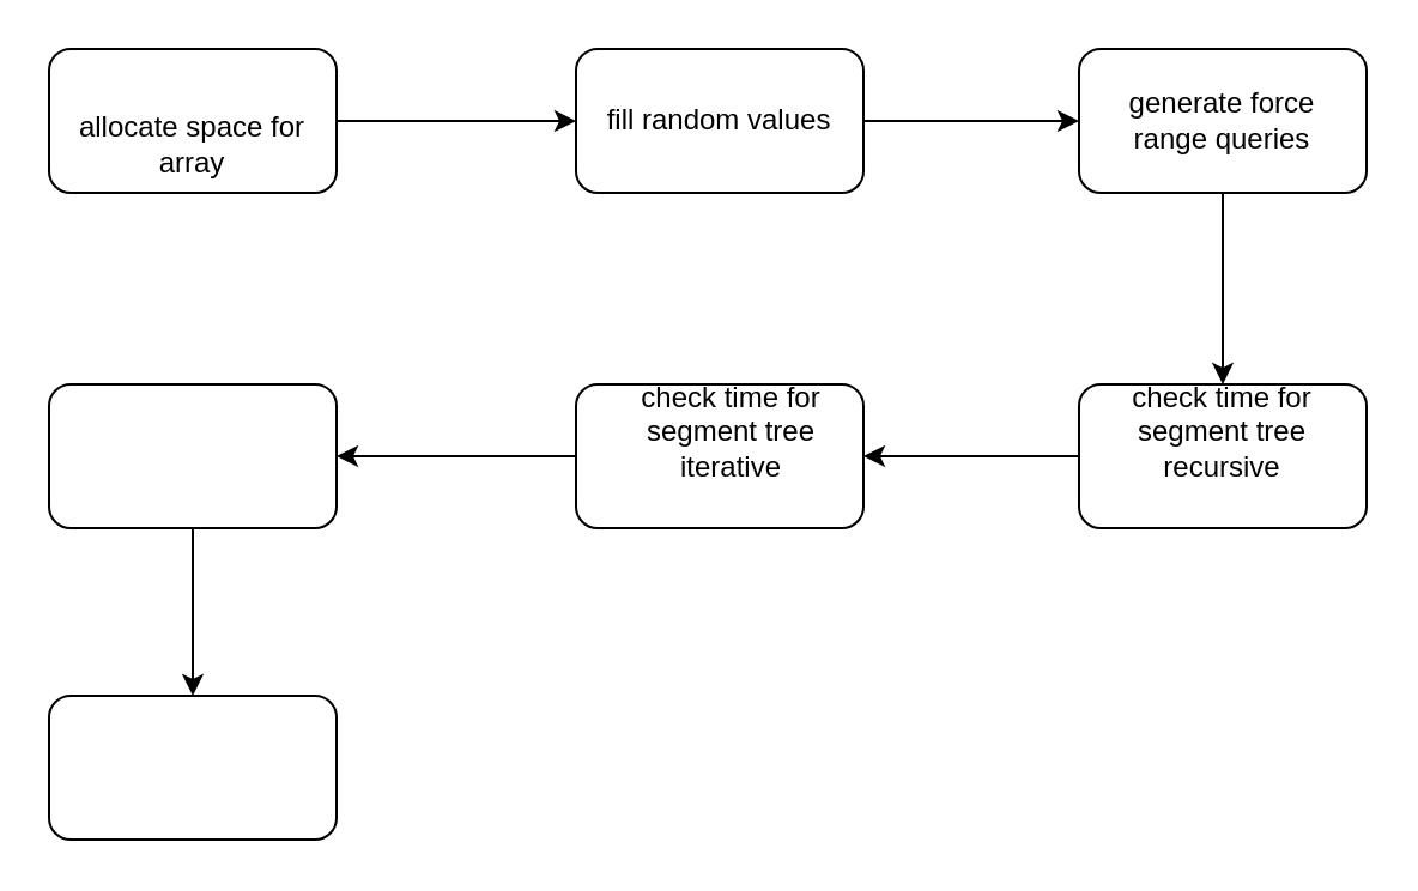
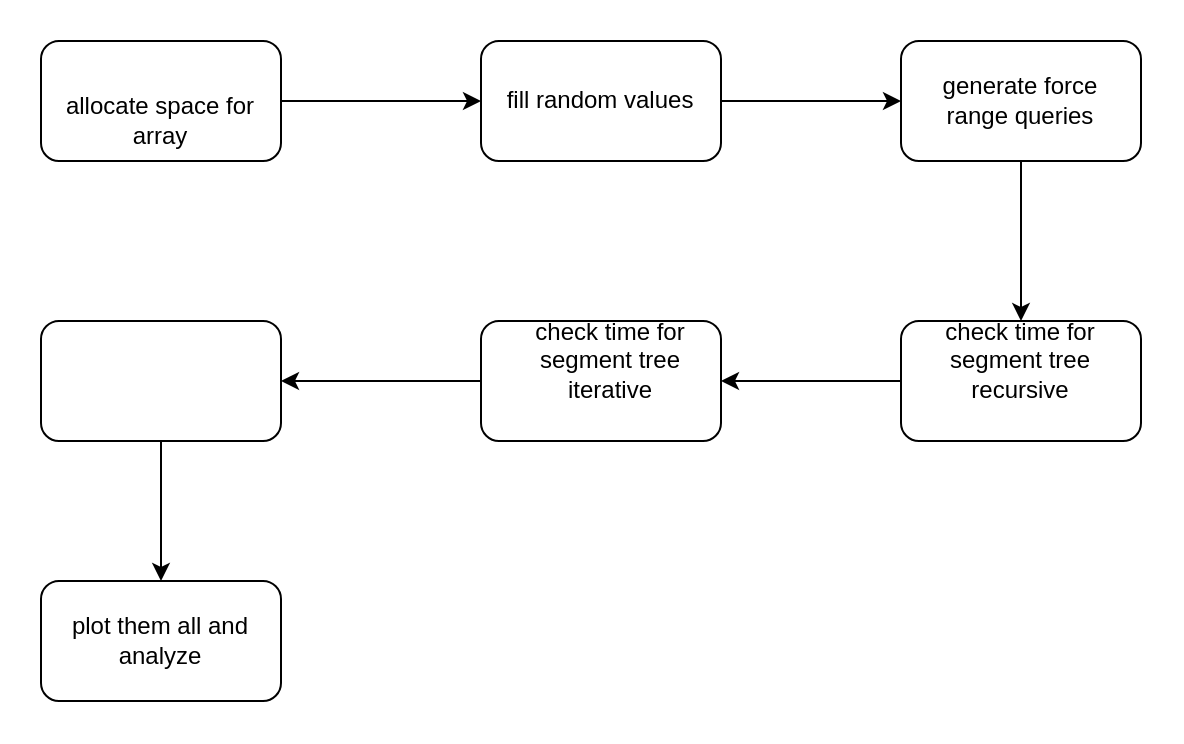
+ <mxCell id="14" value="plot them all and analyze" style="text;html=1;strokeColor=none;fillColor=none;align=center;verticalAlign=middle;whiteSpace=wrap;rounded=0;" vertex="1" parent="1"><mxGeometry x="30" y="310" width="100" height="20" as="geometry" /></mxCell>
